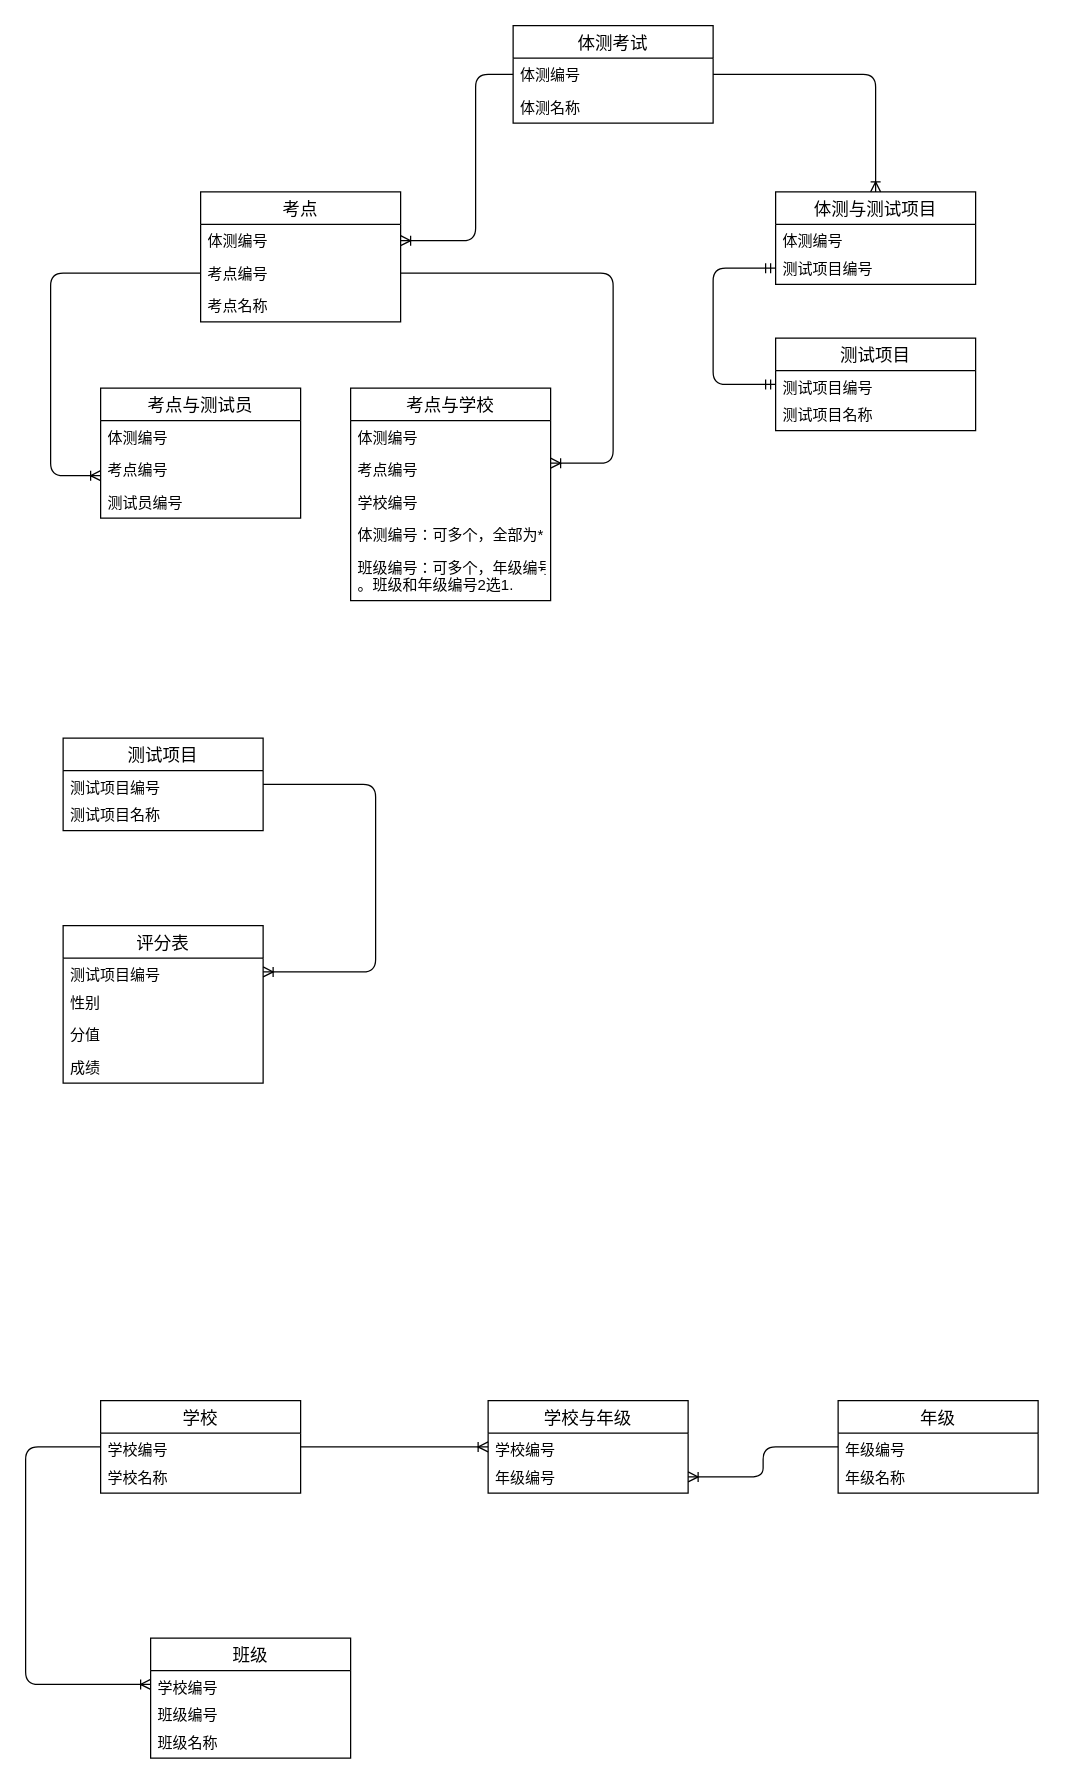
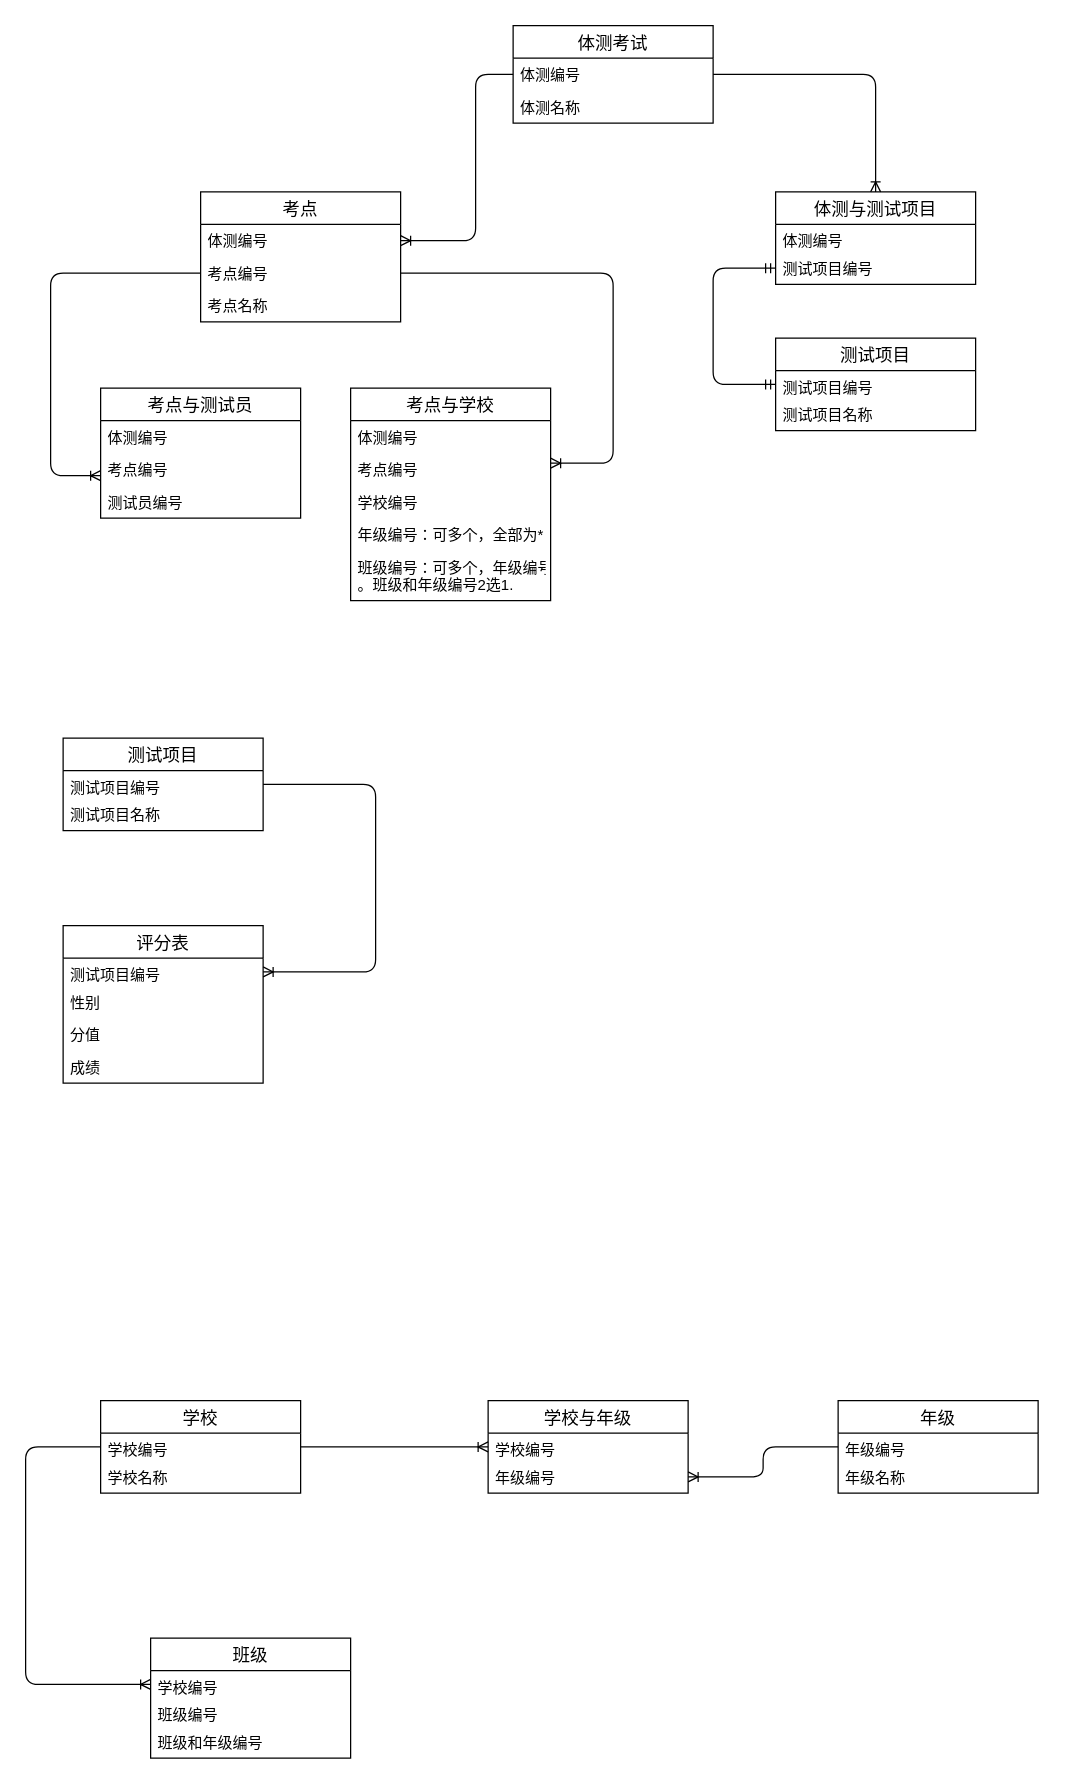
- <mxCell id="16" value="体测编号：可多个，全部为*" style="text;strokeColor=none;fillColor=none;spacingLeft=4;spacingRight=4;overflow=hidden;rotatable=0;points=[[0,0.5],[1,0.5]];portConstraint=eastwest;fontSize=12;" vertex="1" parent="12"><mxGeometry y="104" width="160" height="26" as="geometry" /></mxCell>
+ <mxCell id="16" value="年级编号：可多个，全部为*" style="text;strokeColor=none;fillColor=none;spacingLeft=4;spacingRight=4;overflow=hidden;rotatable=0;points=[[0,0.5],[1,0.5]];portConstraint=eastwest;fontSize=12;" vertex="1" parent="12"><mxGeometry y="104" width="160" height="26" as="geometry" /></mxCell>
- <mxCell id="54" value="班级名称" style="text;strokeColor=none;fillColor=none;spacingLeft=4;spacingRight=4;overflow=hidden;rotatable=0;points=[[0,0.5],[1,0.5]];portConstraint=eastwest;fontSize=12;" vertex="1" parent="51"><mxGeometry y="70" width="160" height="26" as="geometry" /></mxCell>
+ <mxCell id="54" value="班级和年级编号" style="text;strokeColor=none;fillColor=none;spacingLeft=4;spacingRight=4;overflow=hidden;rotatable=0;points=[[0,0.5],[1,0.5]];portConstraint=eastwest;fontSize=12;" vertex="1" parent="51"><mxGeometry y="70" width="160" height="26" as="geometry" /></mxCell>
